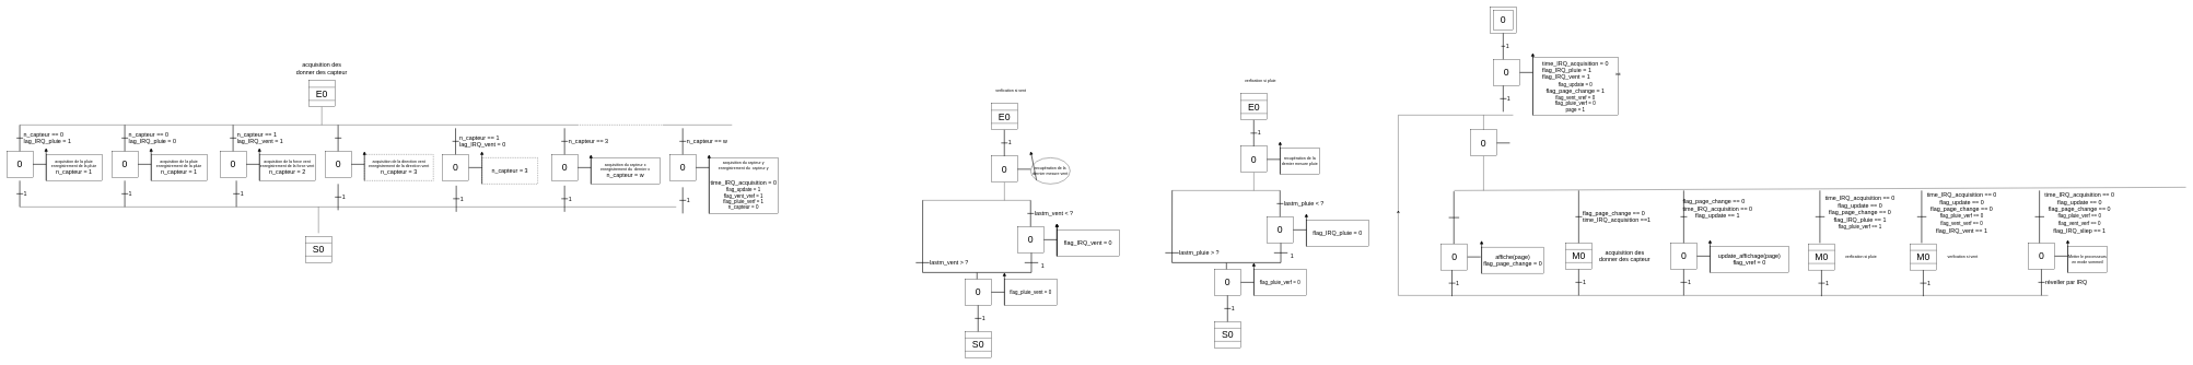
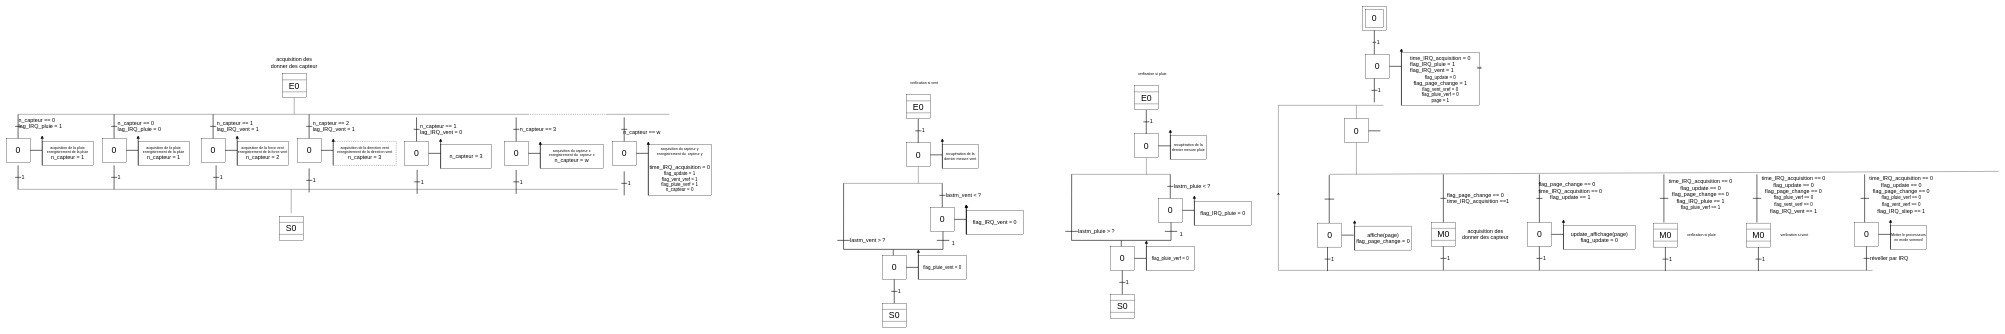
- <mxCell id="196" value="&lt;font style=&quot;font-size: 18px;&quot;&gt;n_capteur == 0&lt;/font&gt;&lt;div&gt;&lt;font style=&quot;font-size: 18px;&quot;&gt;&lt;span style=&quot;text-align: center;&quot;&gt;lag_IRQ_pluie = 1&lt;/span&gt;&lt;br&gt;&lt;/font&gt;&lt;/div&gt;" style="text;html=1;align=left;verticalAlign=middle;whiteSpace=wrap;rounded=0;" vertex="1" parent="193"><mxGeometry x="20" y="20" width="210" height="40" as="geometry" /></mxCell>
+ <mxCell id="196" value="&lt;font style=&quot;font-size: 18px;&quot;&gt;n_capteur == 0&lt;/font&gt;&lt;div&gt;&lt;font style=&quot;font-size: 18px;&quot;&gt;&lt;span style=&quot;text-align: center;&quot;&gt;lag_IRQ_pluie = 1&lt;/span&gt;&lt;br&gt;&lt;/font&gt;&lt;/div&gt;" style="text;html=1;align=left;verticalAlign=middle;whiteSpace=wrap;rounded=0;" vertex="1" parent="193"><mxGeometry x="10" y="10" width="210" height="40" as="geometry" /></mxCell>
+ <mxCell id="233" value="&lt;font style=&quot;font-size: 18px;&quot;&gt;n_capteur == 2&lt;/font&gt;&lt;div&gt;&lt;font style=&quot;font-size: 18px;&quot;&gt;&lt;span style=&quot;text-align: center;&quot;&gt;lag_IRQ_vent = 1&lt;/span&gt;&lt;br&gt;&lt;/font&gt;&lt;/div&gt;" style="text;html=1;align=left;verticalAlign=middle;whiteSpace=wrap;rounded=0;" vertex="1" parent="230"><mxGeometry x="20" y="20" width="210" height="40" as="geometry" /></mxCell>
- <mxCell id="280" value="&lt;font style=&quot;font-size: 18px;&quot;&gt;n_capteur == w&lt;/font&gt;" style="text;html=1;align=left;verticalAlign=middle;whiteSpace=wrap;rounded=0;" vertex="1" parent="277"><mxGeometry x="20" y="20" width="210" height="40" as="geometry" /></mxCell>
+ <mxCell id="280" value="&lt;font style=&quot;font-size: 18px;&quot;&gt;n_capteur == w&lt;/font&gt;" style="text;html=1;align=left;verticalAlign=middle;whiteSpace=wrap;rounded=0;" vertex="1" parent="277"><mxGeometry x="5" y="30" width="210" height="40" as="geometry" /></mxCell>
- <mxCell id="254" value="&lt;div&gt;&lt;span style=&quot;font-size: 18px; text-align: left;&quot;&gt;n_capteur = 3&lt;/span&gt;&lt;br&gt;&lt;/div&gt;" style="rounded=0;whiteSpace=wrap;html=1;fillColor=none;dashed=1;" vertex="1" parent="253"><mxGeometry y="20" width="170" height="80" as="geometry" /></mxCell>
+ <mxCell id="254" value="&lt;div&gt;&lt;span style=&quot;font-size: 18px; text-align: left;&quot;&gt;n_capteur = 3&lt;/span&gt;&lt;br&gt;&lt;/div&gt;" style="rounded=0;whiteSpace=wrap;html=1;fillColor=none;" vertex="1" parent="253"><mxGeometry y="20" width="170" height="80" as="geometry" /></mxCell>
- <mxCell id="269" value="acquisition du capteur x&lt;br&gt;enregistrement du&amp;nbsp;&amp;nbsp;dernier x&lt;div&gt;&lt;span style=&quot;font-size: 18px; text-align: left;&quot;&gt;n_capteur = w&lt;/span&gt;&lt;br&gt;&lt;/div&gt;" style="rounded=0;whiteSpace=wrap;html=1;fillColor=none;" vertex="1" parent="268"><mxGeometry y="10" width="210" height="80" as="geometry" /></mxCell>
+ <mxCell id="269" value="acquisition du capteur x&lt;br&gt;enregistrement du&amp;nbsp;&amp;nbsp;capteur x&lt;div&gt;&lt;span style=&quot;font-size: 18px; text-align: left;&quot;&gt;n_capteur = w&lt;/span&gt;&lt;br&gt;&lt;/div&gt;" style="rounded=0;whiteSpace=wrap;html=1;fillColor=none;" vertex="1" parent="268"><mxGeometry y="10" width="210" height="80" as="geometry" /></mxCell>
- <mxCell id="165" value="recupération de la dernier mesure vent" style="ellipse;whiteSpace=wrap;html=1;fillColor=none;" vertex="1" parent="164"><mxGeometry y="20" width="120" height="80" as="geometry" /></mxCell>
+ <mxCell id="165" value="recupération de la dernier mesure vent" style="rounded=0;whiteSpace=wrap;html=1;fillColor=none;" vertex="1" parent="164"><mxGeometry y="20" width="120" height="80" as="geometry" /></mxCell>
- <mxCell id="38" value="&lt;span style=&quot;font-size: 18px;&quot;&gt;update_affichage(page)&lt;br&gt;&lt;/span&gt;&lt;span style=&quot;font-size: 18px;&quot;&gt;flag_vref = 0&lt;/span&gt;&lt;span style=&quot;font-size: 18px;&quot;&gt;&lt;br&gt;&lt;/span&gt;" style="rounded=0;whiteSpace=wrap;html=1;fillColor=none;" parent="37" vertex="1"><mxGeometry y="20" width="240" height="80" as="geometry" /></mxCell>
+ <mxCell id="38" value="&lt;span style=&quot;font-size: 18px;&quot;&gt;update_affichage(page)&lt;br&gt;&lt;/span&gt;&lt;span style=&quot;font-size: 18px;&quot;&gt;flag_update = 0&lt;/span&gt;&lt;span style=&quot;font-size: 18px;&quot;&gt;&lt;br&gt;&lt;/span&gt;" style="rounded=0;whiteSpace=wrap;html=1;fillColor=none;" parent="37" vertex="1"><mxGeometry y="20" width="240" height="80" as="geometry" /></mxCell>
